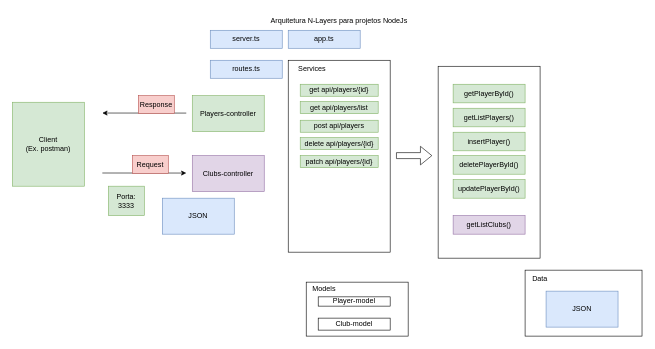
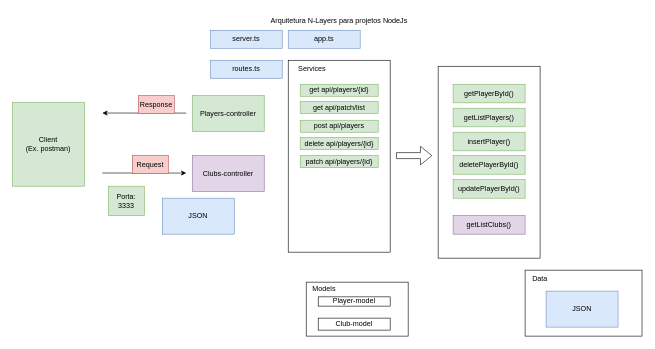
- <mxCell id="21" value="get api/players/list" style="rounded=0;whiteSpace=wrap;html=1;fillColor=#d5e8d4;strokeColor=#82b366;" vertex="1" parent="1"><mxGeometry x="500" y="169" width="130" height="20" as="geometry" /></mxCell>
+ <mxCell id="21" value="get api/patch/list" style="rounded=0;whiteSpace=wrap;html=1;fillColor=#d5e8d4;strokeColor=#82b366;" vertex="1" parent="1"><mxGeometry x="500" y="169" width="130" height="20" as="geometry" /></mxCell>
